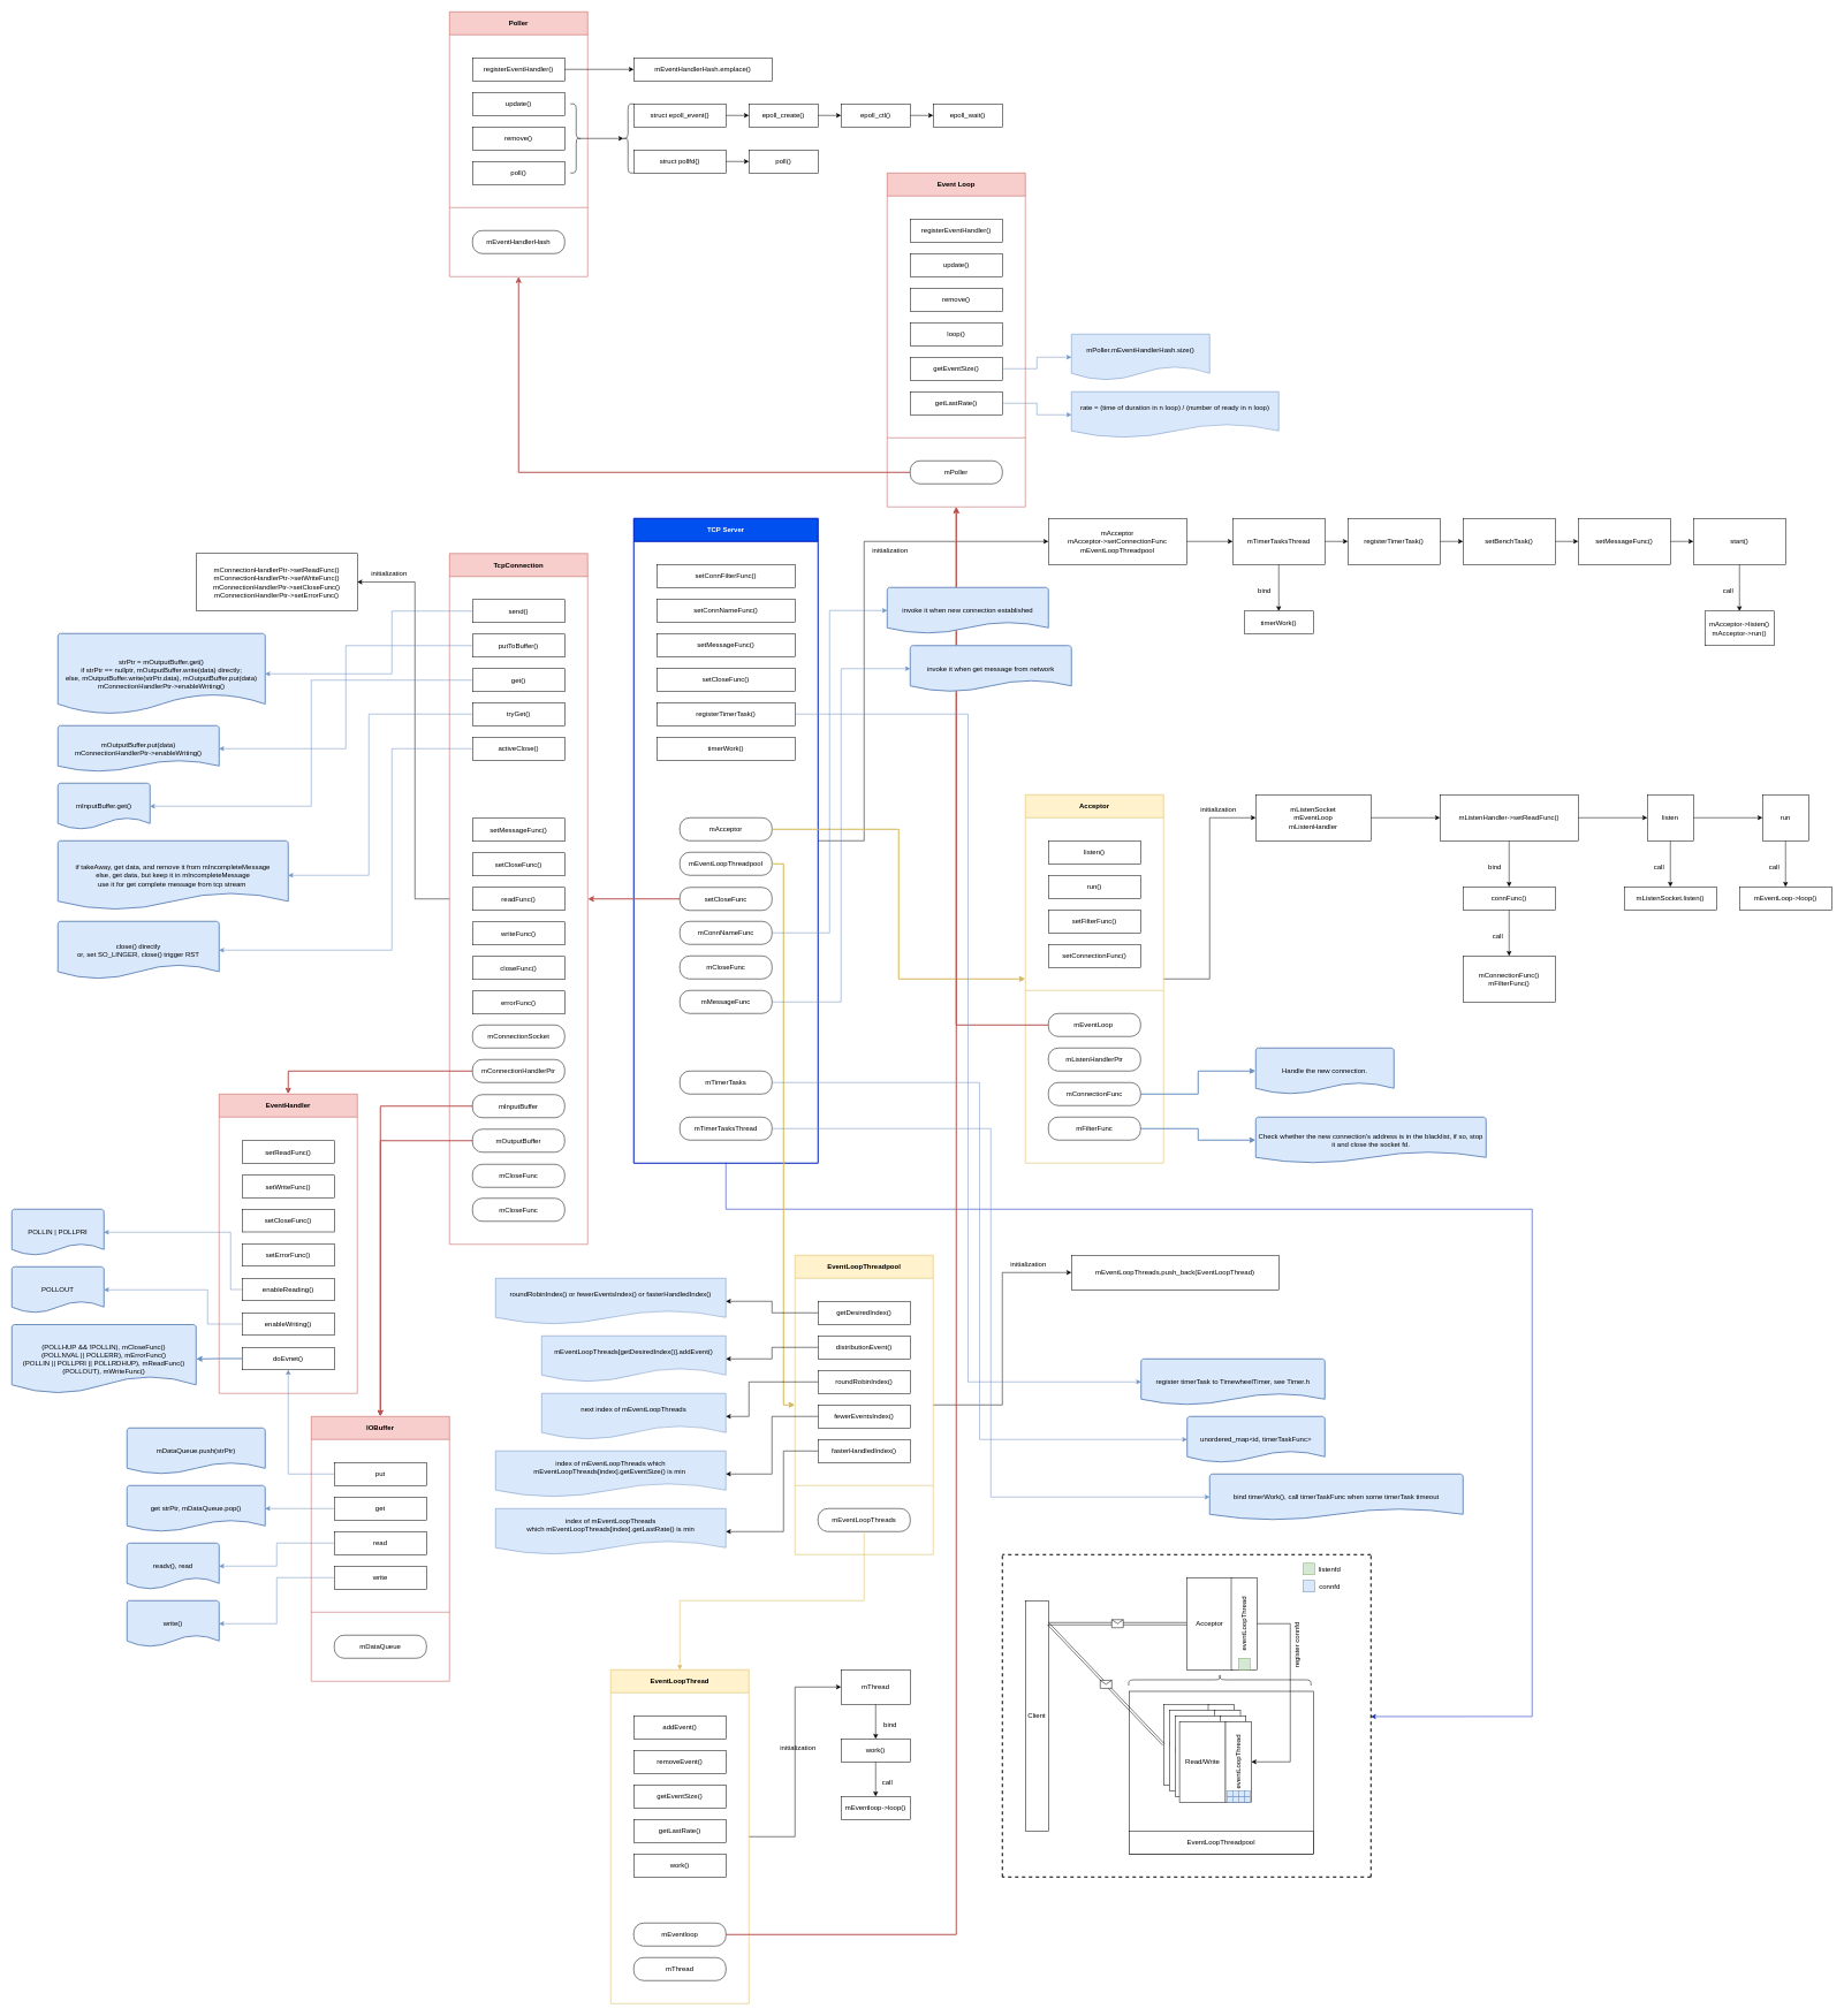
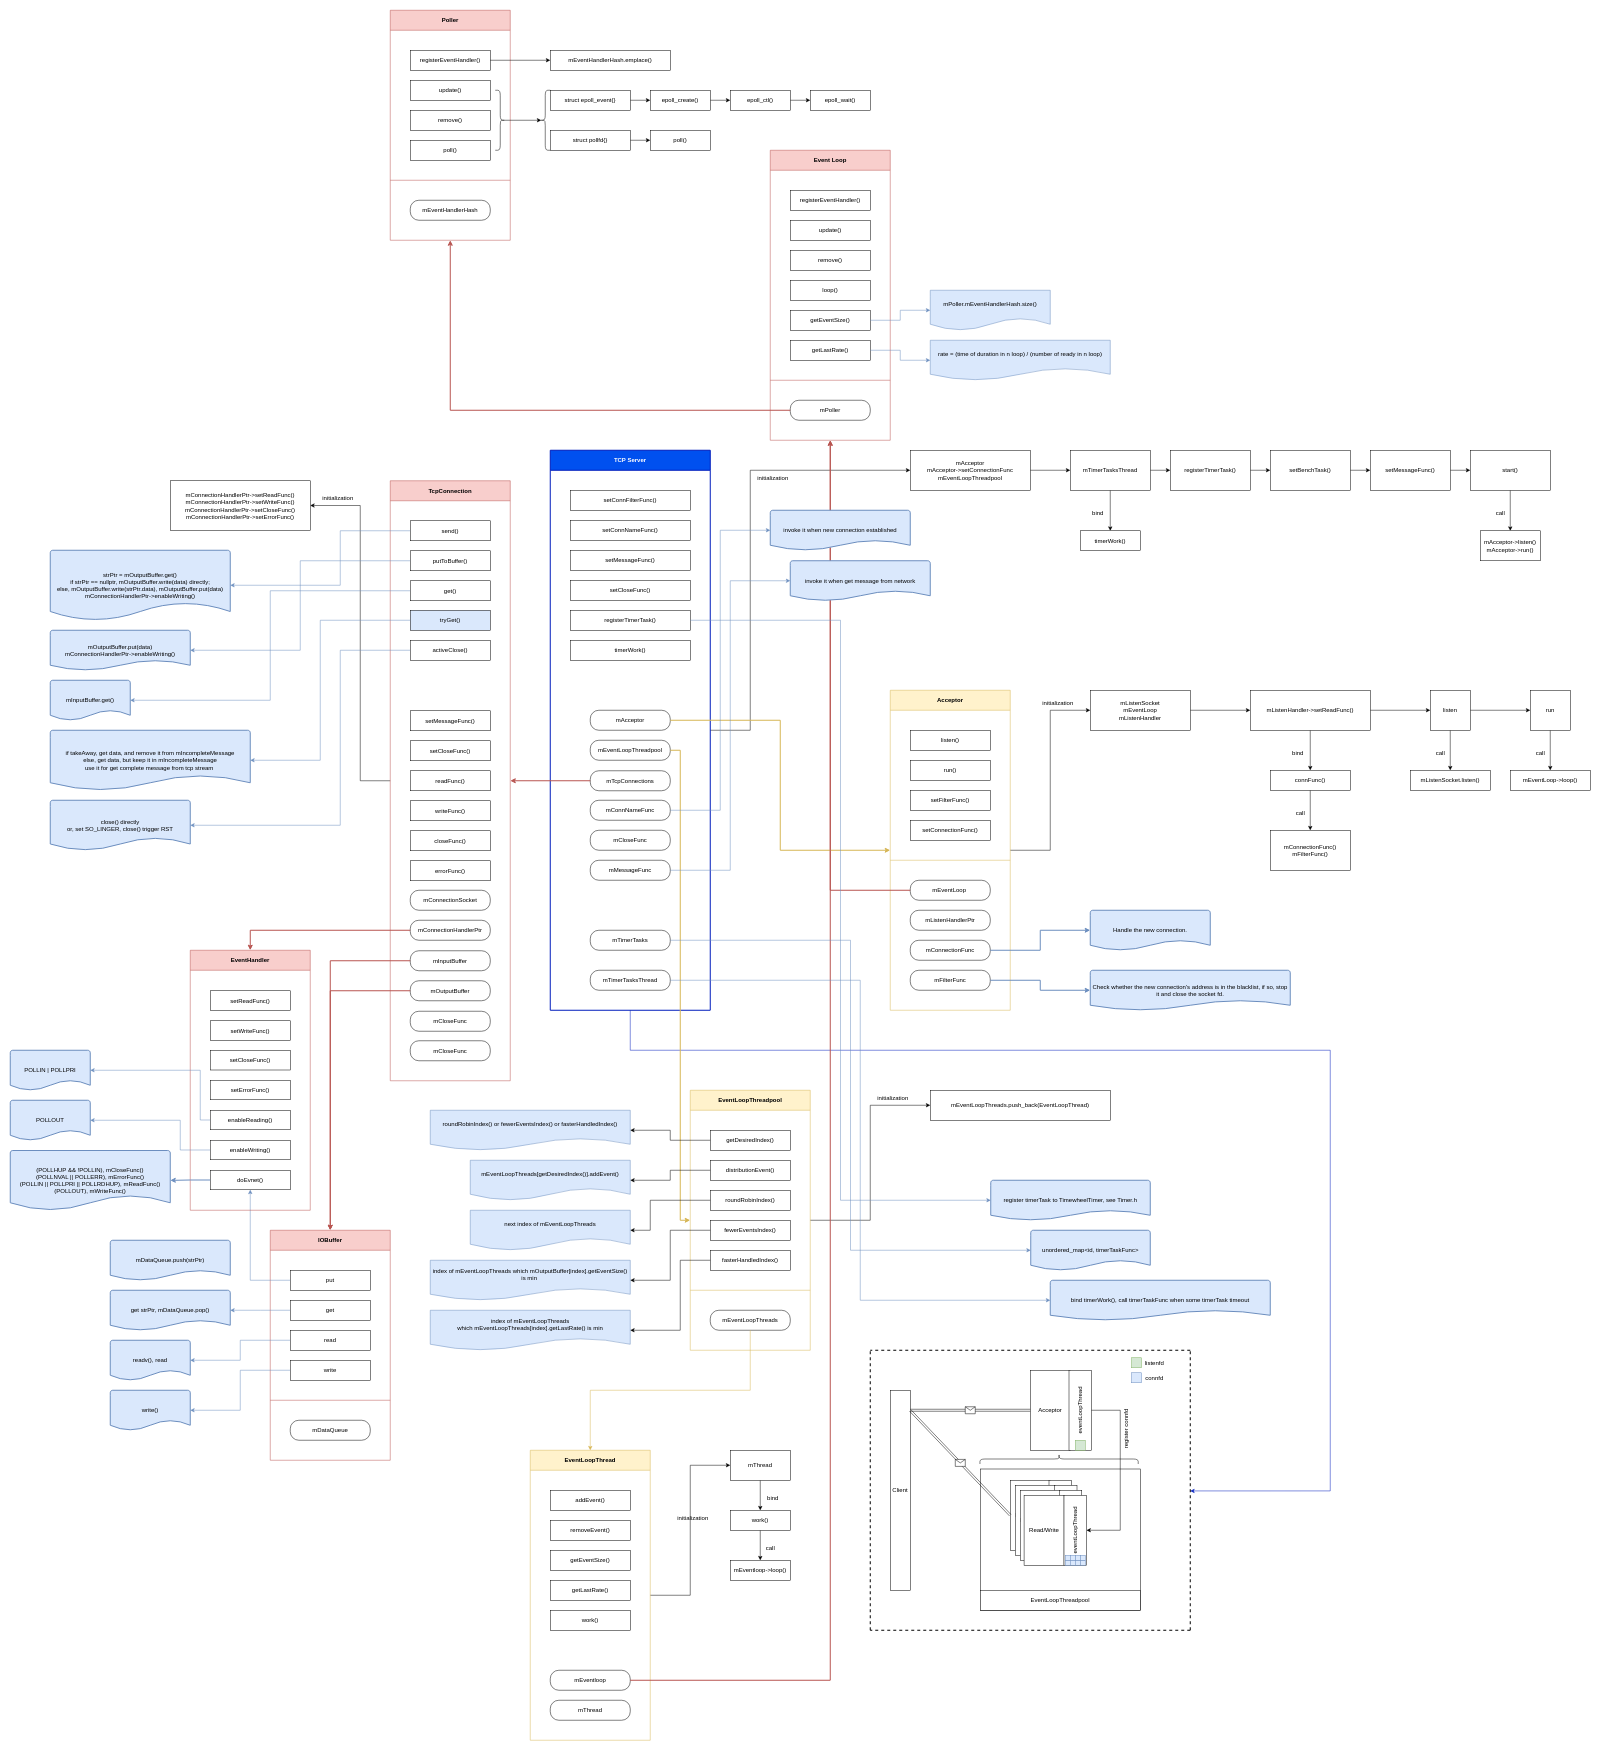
- <mxCell id="146" value="tryGet()" style="rounded=0;whiteSpace=wrap;html=1;" parent="134" vertex="1"><mxGeometry x="40" y="259" width="160" height="40" as="geometry" /></mxCell>
+ <mxCell id="146" value="tryGet()" style="rounded=0;whiteSpace=wrap;html=1;fillColor=#dae8fc;" parent="134" vertex="1"><mxGeometry x="40" y="259" width="160" height="40" as="geometry" /></mxCell>
- <mxCell id="31" value="setCloseFunc" style="rounded=1;whiteSpace=wrap;html=1;arcSize=43;" parent="24" vertex="1"><mxGeometry x="80" y="641" width="160" height="40" as="geometry" /></mxCell>
+ <mxCell id="31" value="mTcpConnections" style="rounded=1;whiteSpace=wrap;html=1;arcSize=43;" parent="24" vertex="1"><mxGeometry x="80" y="641" width="160" height="40" as="geometry" /></mxCell>
- <mxCell id="103" value="index of mEventLoopThreads which mEventLoopThreads[index].getEventSize() is min&amp;nbsp;" style="shape=document;whiteSpace=wrap;html=1;boundedLbl=1;fillColor=#dae8fc;strokeColor=#6c8ebf;" parent="1" vertex="1"><mxGeometry x="860" y="2520" width="400" height="80" as="geometry" /></mxCell>
+ <mxCell id="103" value="index of mEventLoopThreads which mOutputBuffer[index].getEventSize() is min&amp;nbsp;" style="shape=document;whiteSpace=wrap;html=1;boundedLbl=1;fillColor=#dae8fc;strokeColor=#6c8ebf;" parent="1" vertex="1"><mxGeometry x="860" y="2520" width="400" height="80" as="geometry" /></mxCell>
